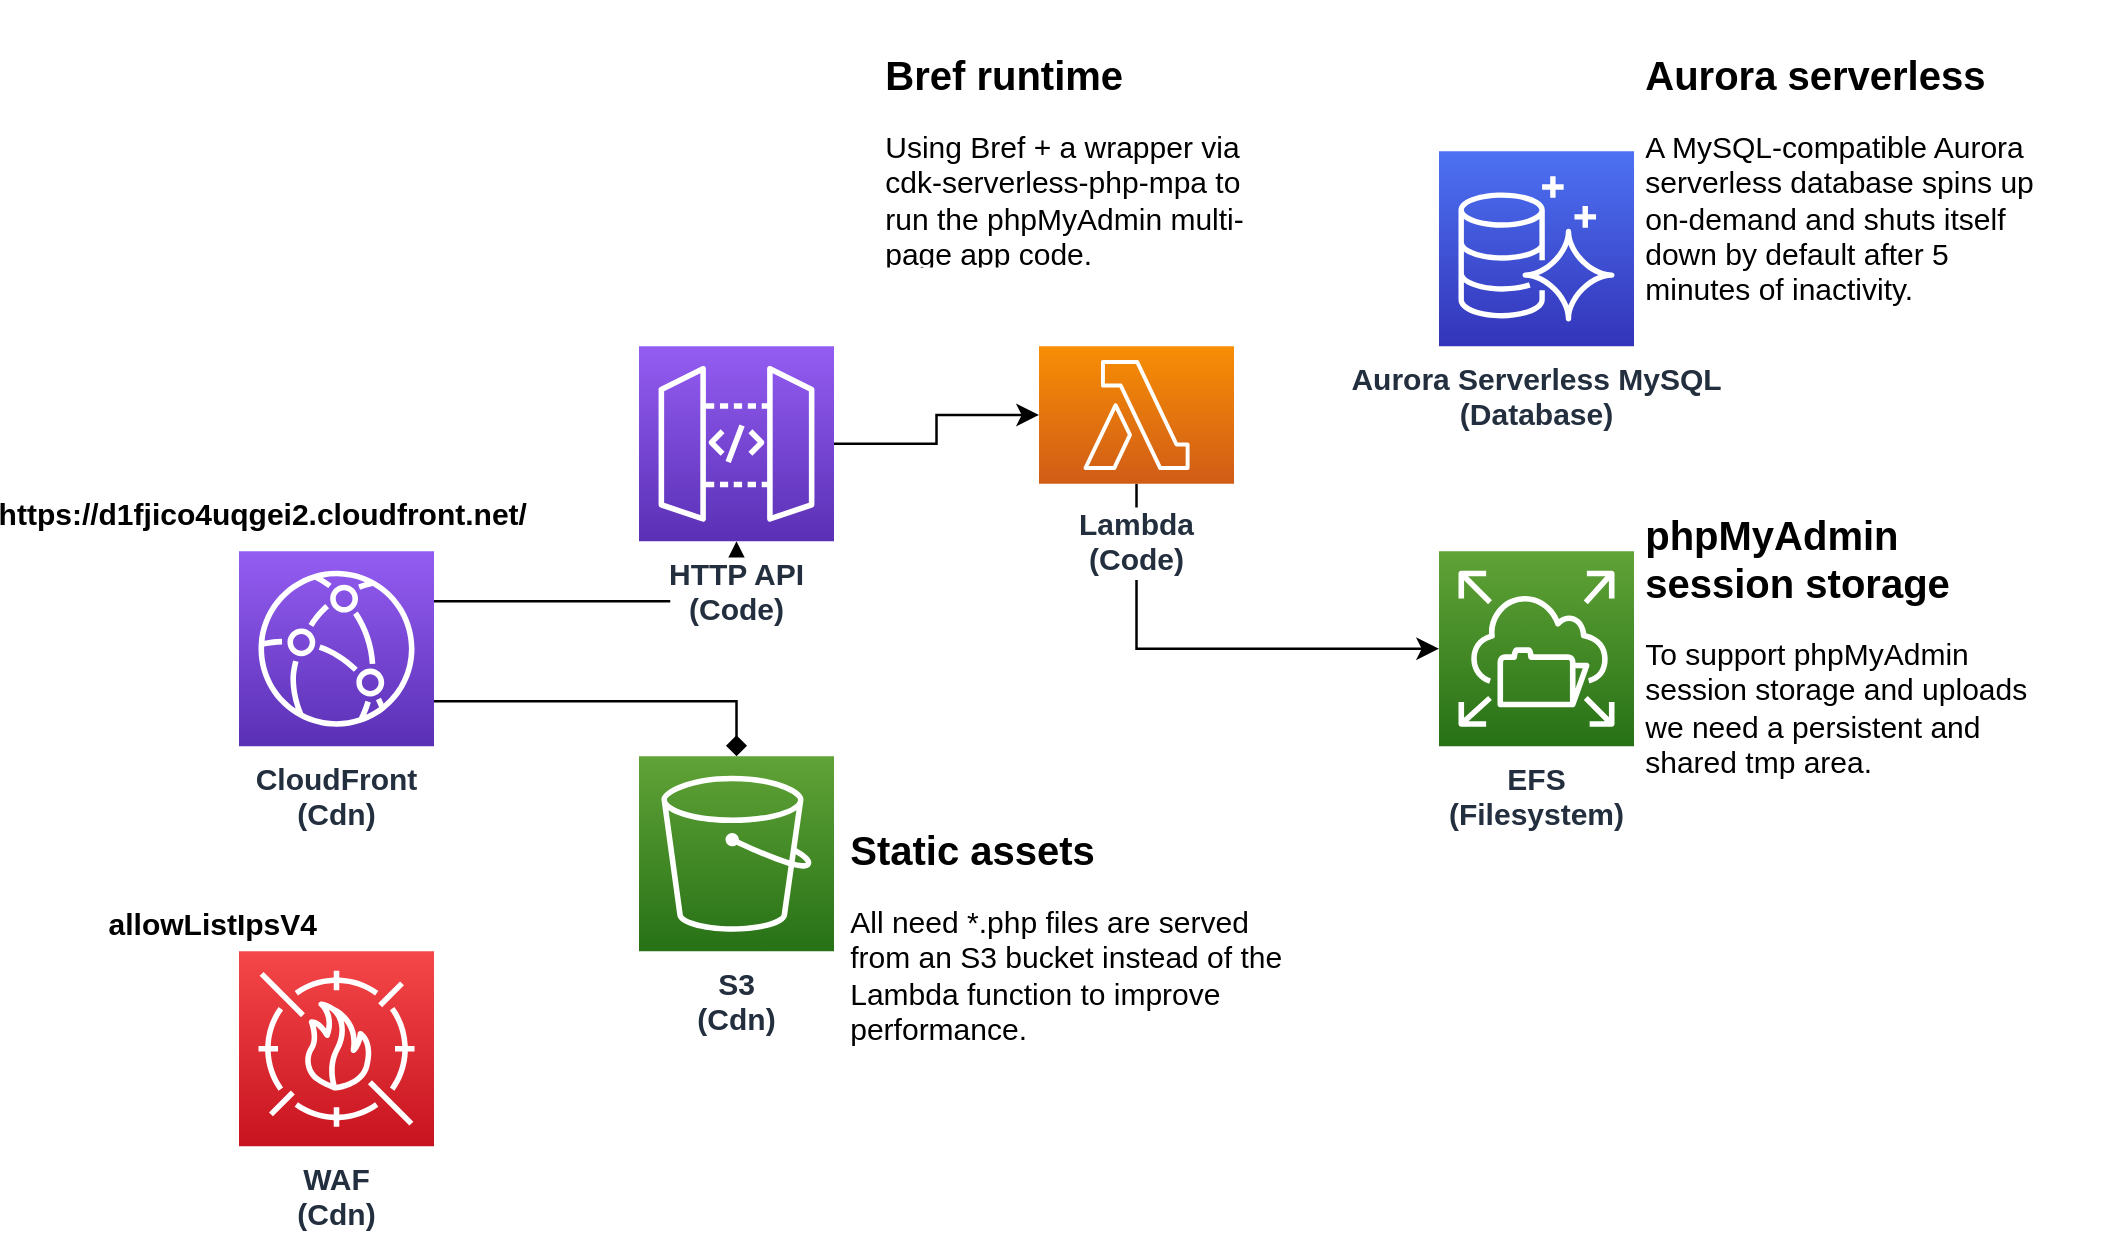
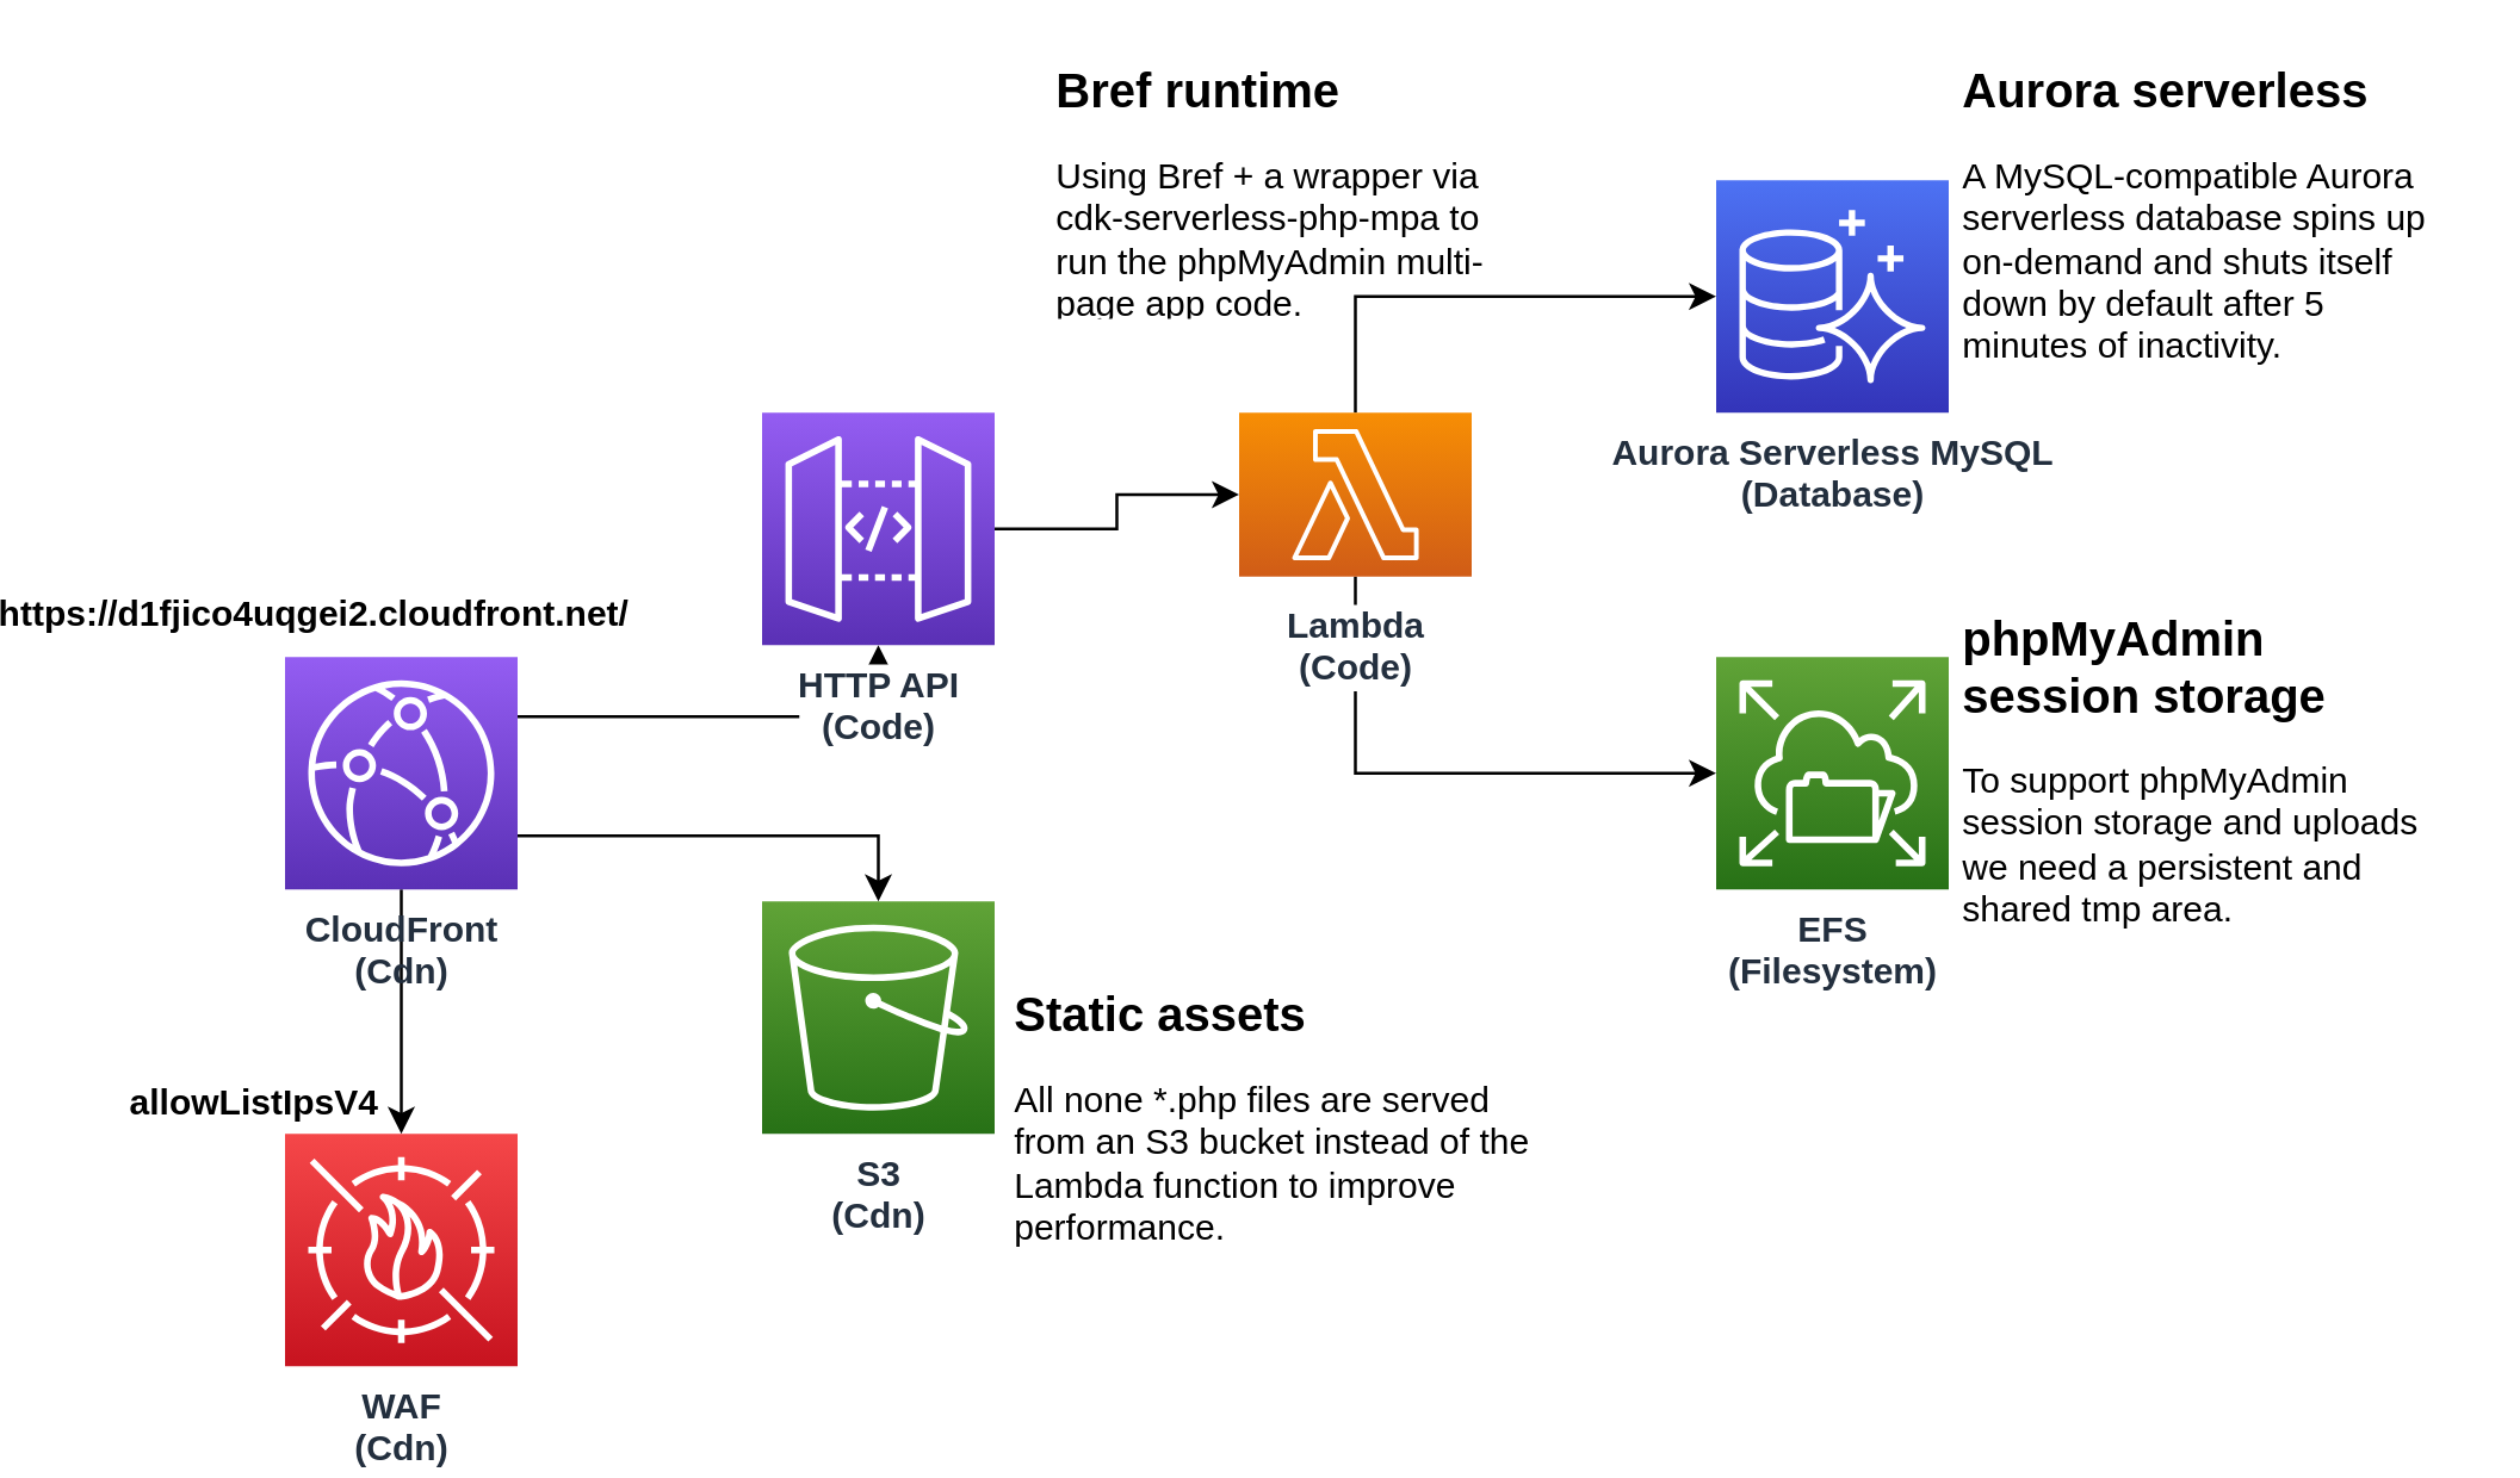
+ <mxCell id="3" style="edgeStyle=orthogonalEdgeStyle;rounded=0;orthogonalLoop=1;jettySize=auto;html=1;" parent="1" source="4" target="8" edge="1"><mxGeometry relative="1" as="geometry"><Array as="points"><mxPoint x="409" y="99" /></Array></mxGeometry></mxCell>
- <mxCell id="12" style="edgeStyle=orthogonalEdgeStyle;rounded=0;orthogonalLoop=1;jettySize=auto;html=1;endArrow=diamond;" parent="1" source="14" target="10" edge="1"><mxGeometry relative="1" as="geometry"><Array as="points"><mxPoint x="249" y="280" /></Array></mxGeometry></mxCell>
+ <mxCell id="12" style="edgeStyle=orthogonalEdgeStyle;rounded=0;orthogonalLoop=1;jettySize=auto;html=1;" parent="1" source="14" target="10" edge="1"><mxGeometry relative="1" as="geometry"><Array as="points"><mxPoint x="249" y="280" /></Array></mxGeometry></mxCell>
+ <mxCell id="13" value="" style="edgeStyle=orthogonalEdgeStyle;rounded=0;orthogonalLoop=1;jettySize=auto;html=1;" edge="1" parent="1" source="14" target="7"><mxGeometry relative="1" as="geometry" /></mxCell>
- <mxCell id="17" value="&lt;h1 style=&quot;font-size: 16px&quot;&gt;&lt;font style=&quot;font-size: 16px&quot;&gt;Static assets&lt;/font&gt;&lt;/h1&gt;&lt;p&gt;&lt;font style=&quot;font-size: 12px&quot;&gt;All need *.php files are served from an S3 bucket instead of the Lambda function to improve performance.&lt;/font&gt;&lt;/p&gt;" style="text;html=1;strokeColor=none;fillColor=none;spacing=5;spacingTop=-20;whiteSpace=wrap;overflow=hidden;rounded=0;" vertex="1" parent="1"><mxGeometry x="290" y="330" width="184" height="100" as="geometry" /></mxCell>
+ <mxCell id="17" value="&lt;h1 style=&quot;font-size: 16px&quot;&gt;&lt;font style=&quot;font-size: 16px&quot;&gt;Static assets&lt;/font&gt;&lt;/h1&gt;&lt;p&gt;&lt;font style=&quot;font-size: 12px&quot;&gt;All none *.php files are served from an S3 bucket instead of the Lambda function to improve performance.&lt;/font&gt;&lt;/p&gt;" style="text;html=1;strokeColor=none;fillColor=none;spacing=5;spacingTop=-20;whiteSpace=wrap;overflow=hidden;rounded=0;" vertex="1" parent="1"><mxGeometry x="290" y="330" width="184" height="100" as="geometry" /></mxCell>
